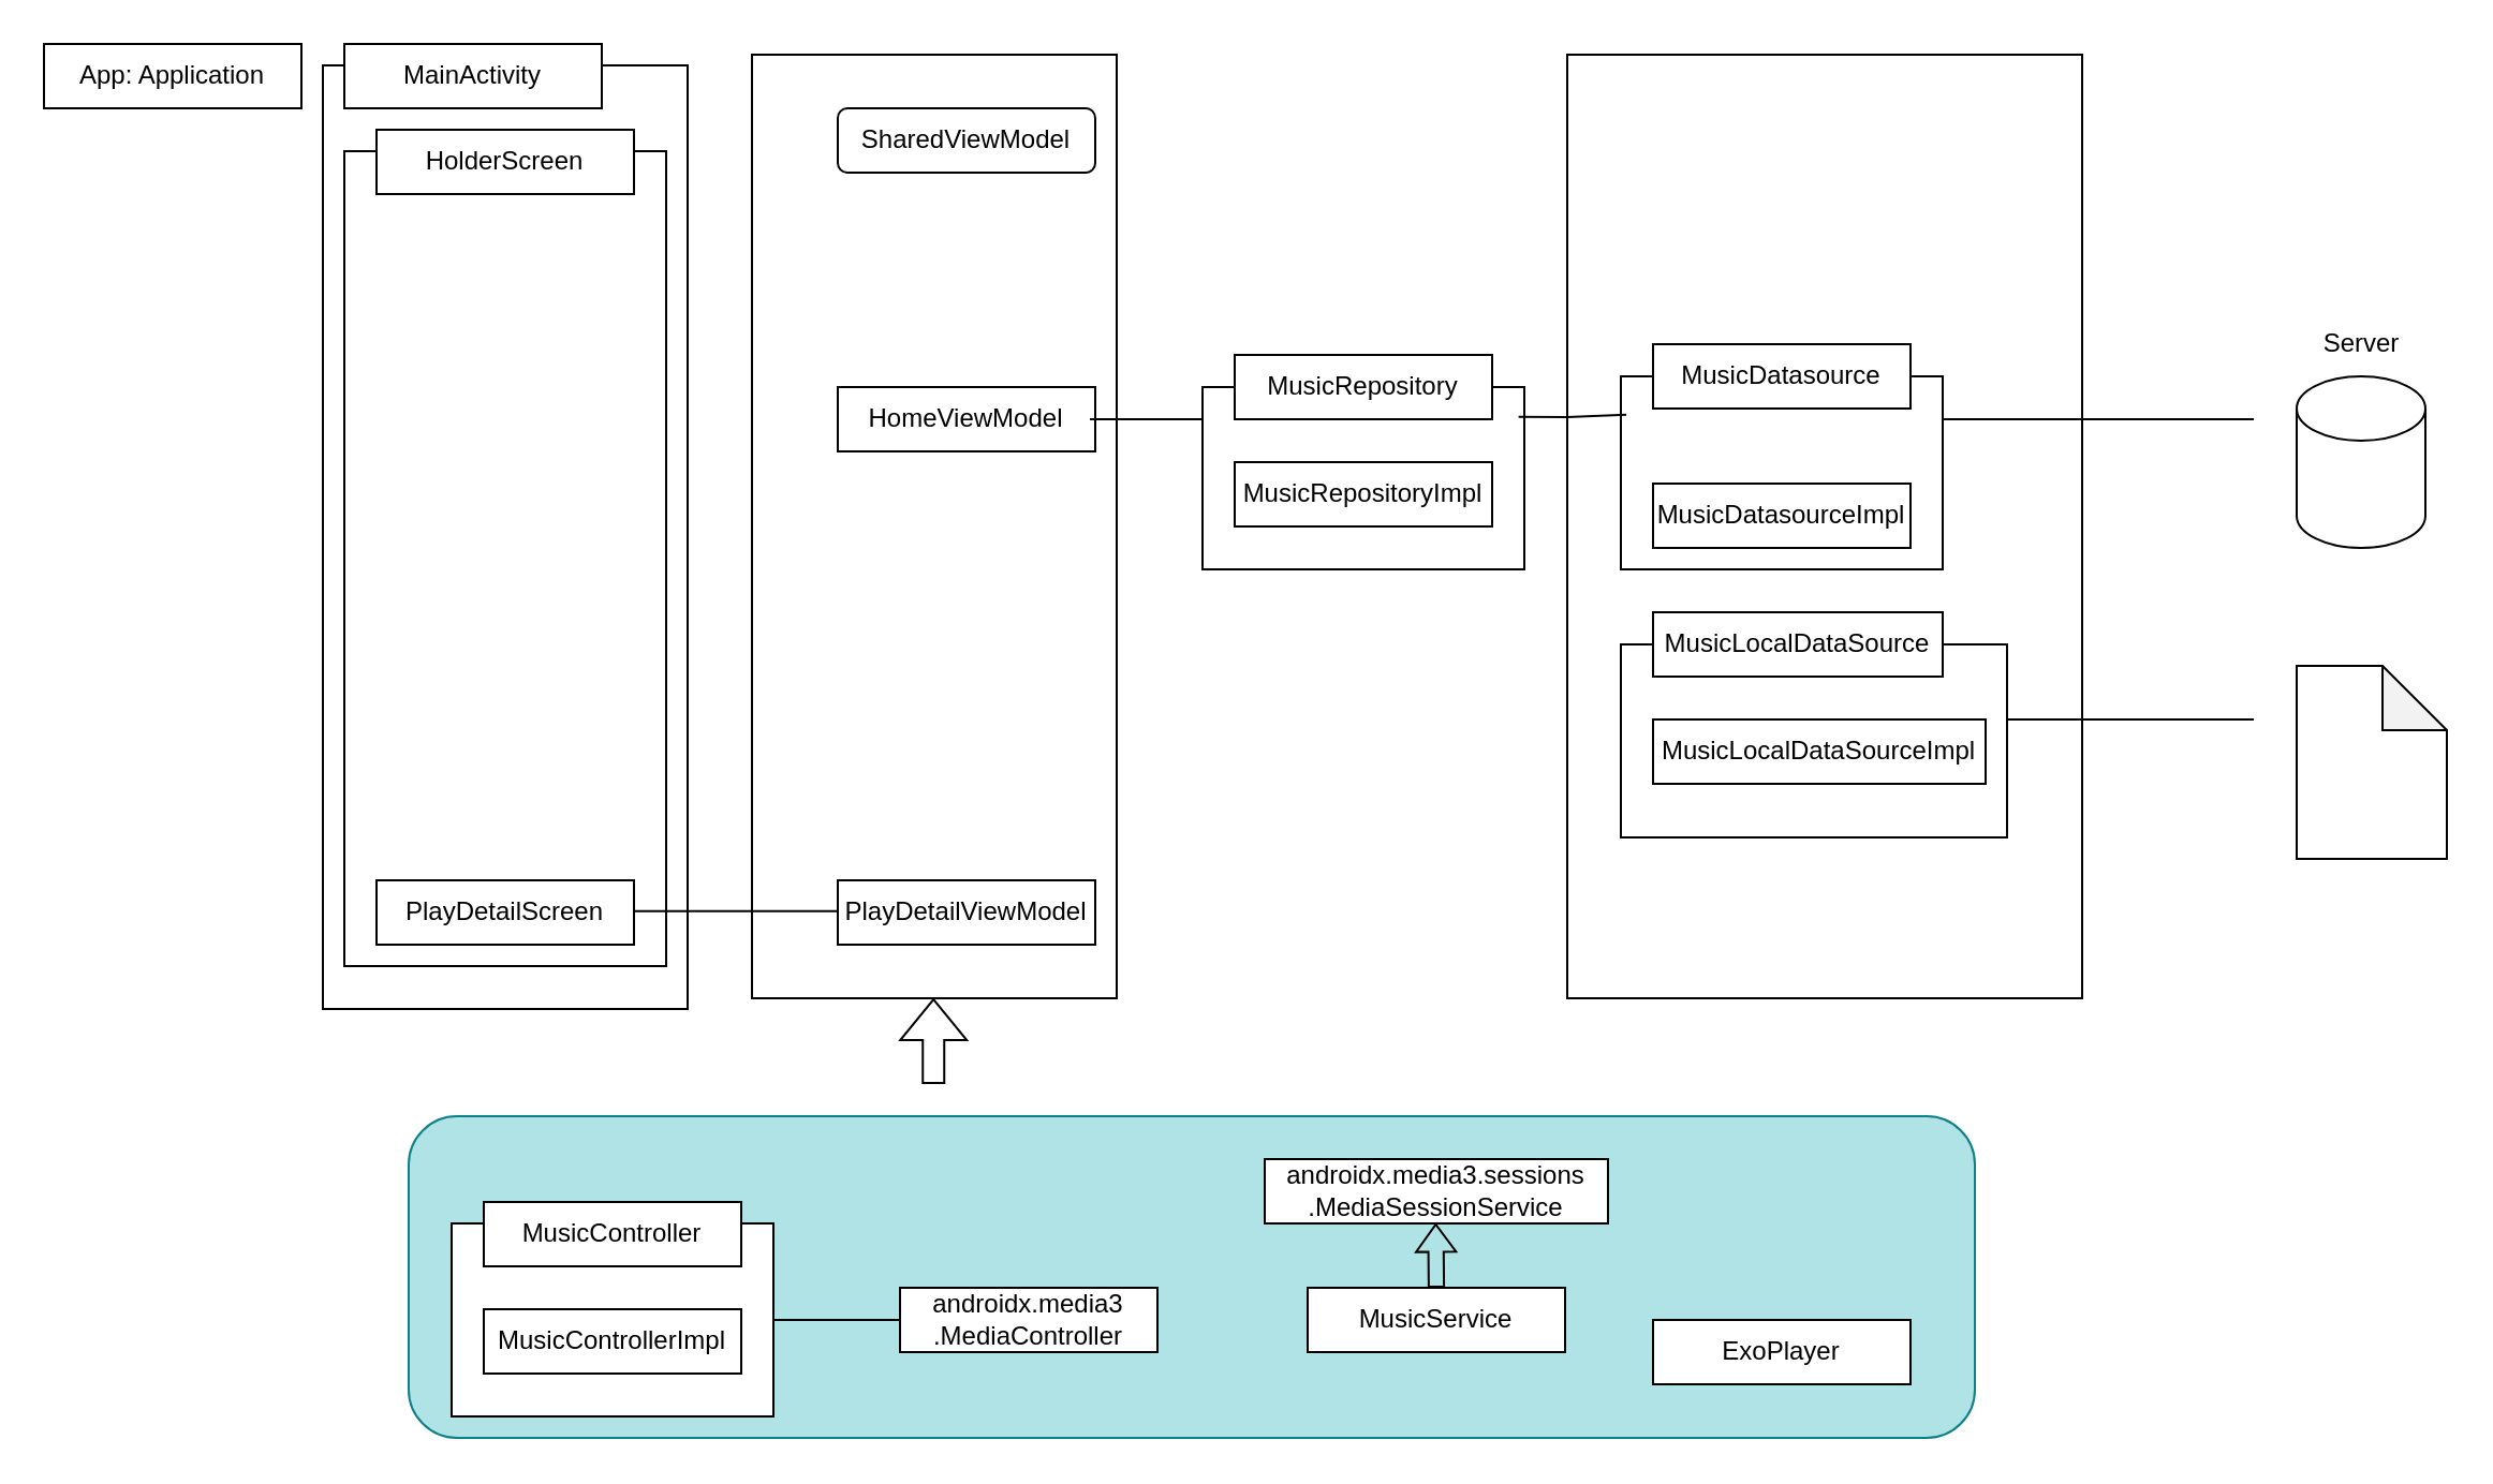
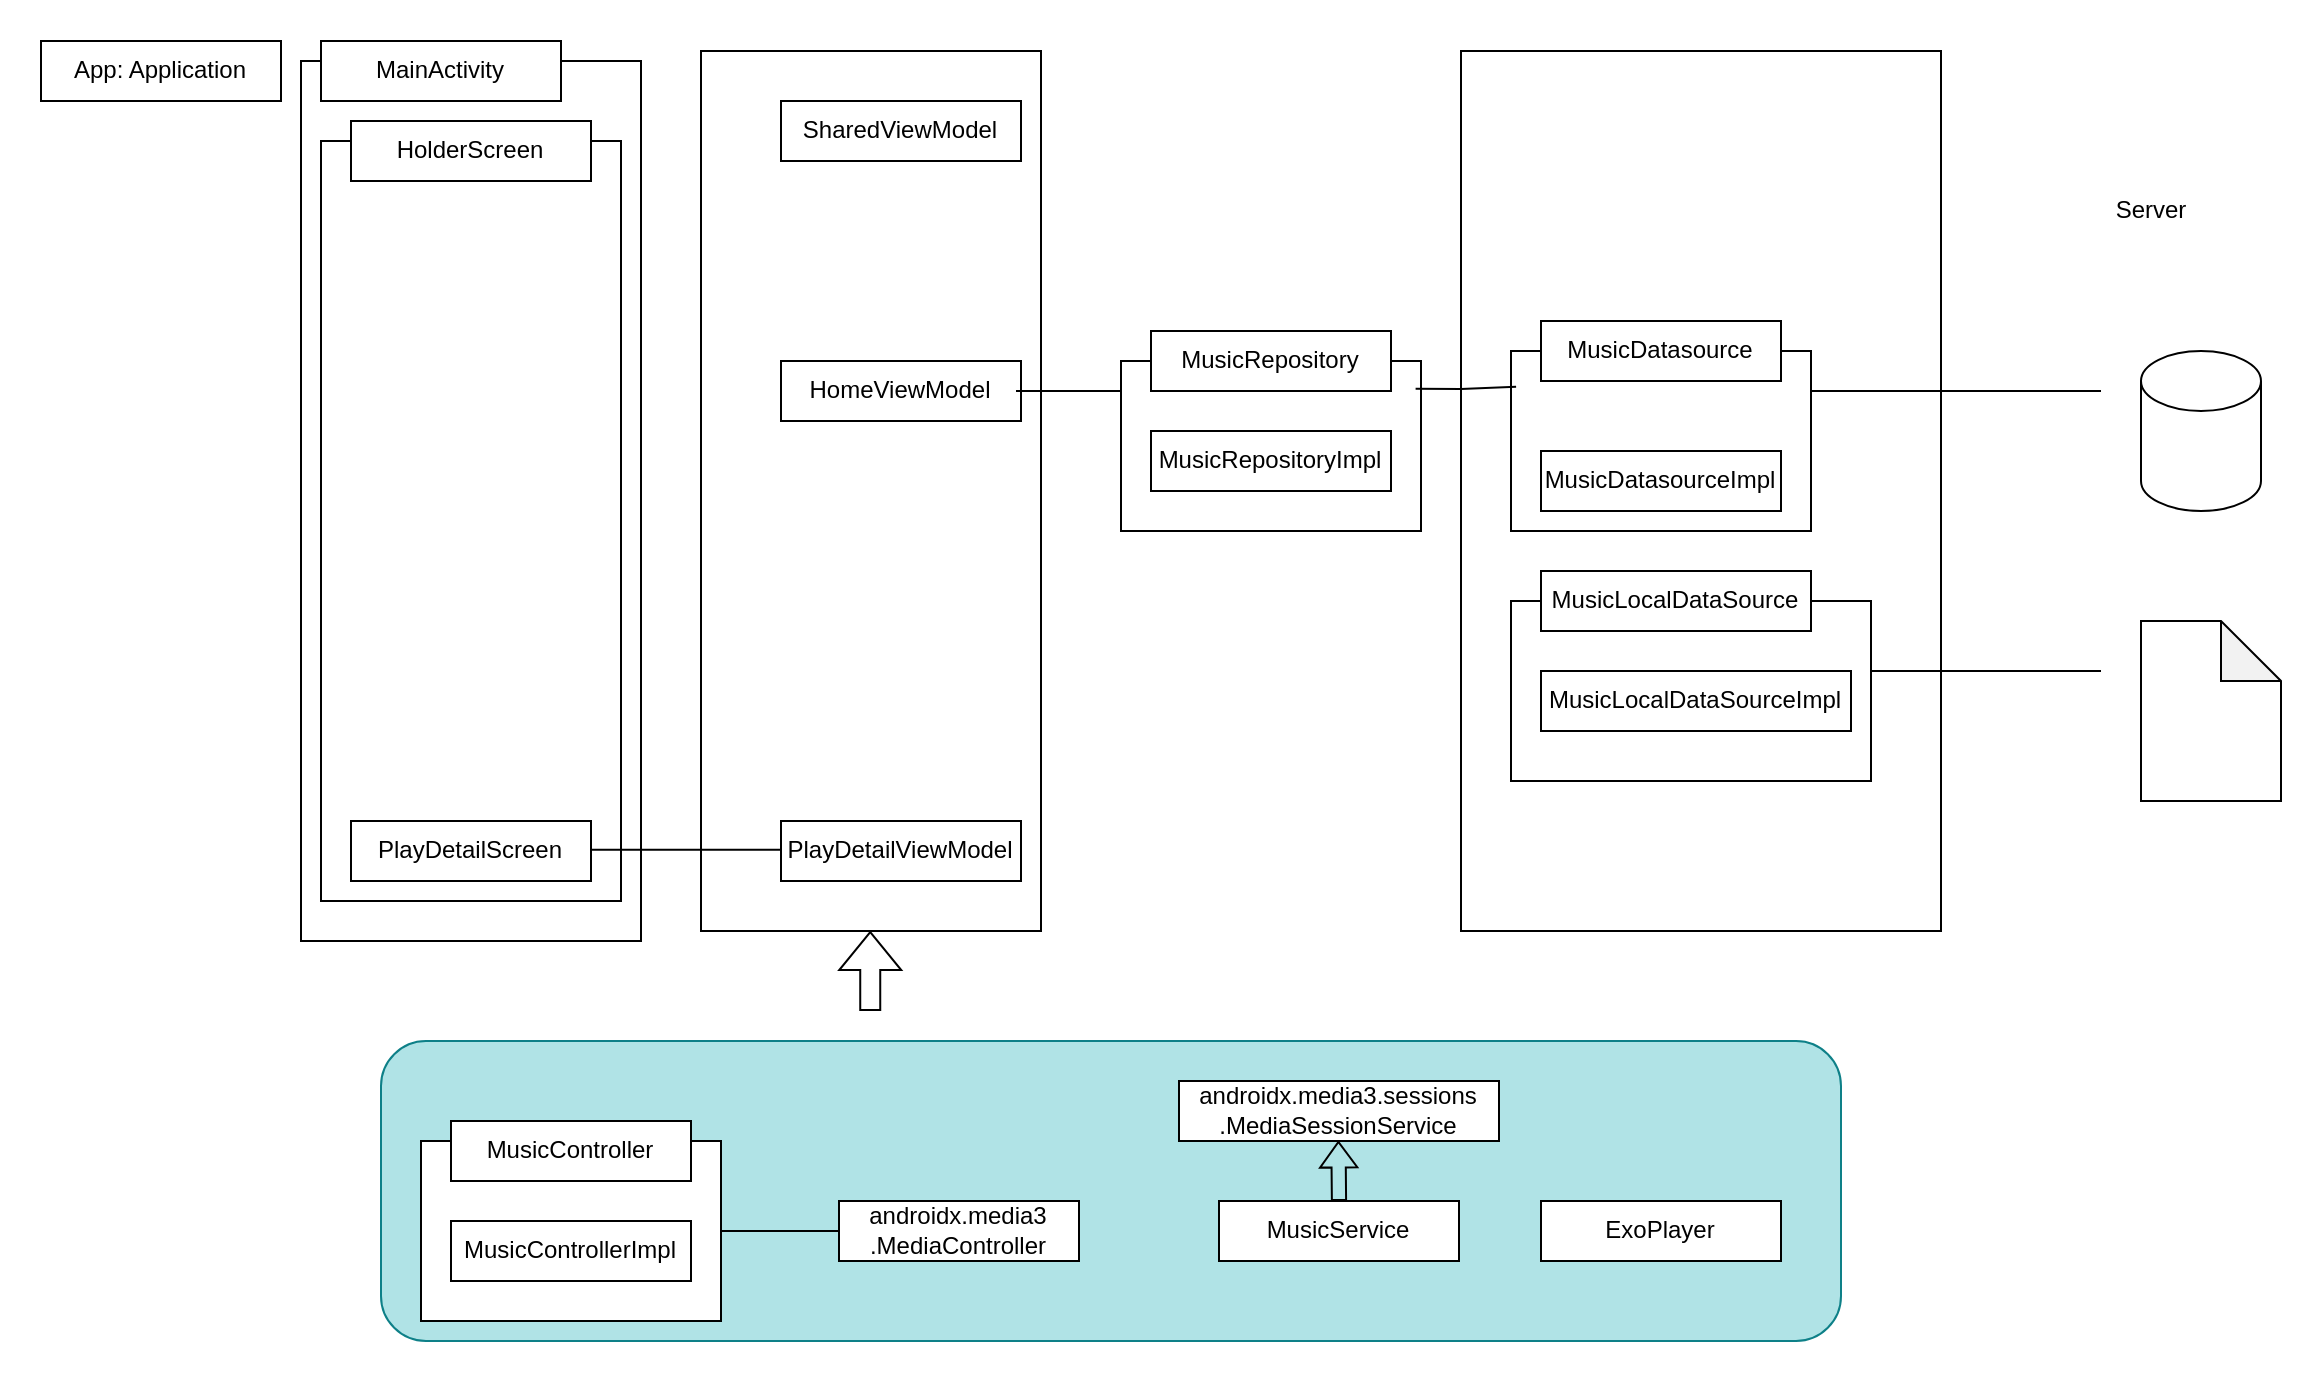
- <mxCell id="10" value="SharedViewModel" style="whiteSpace=wrap;html=1;rounded=1;" vertex="1" parent="1"><mxGeometry x="390" y="50" width="120" height="30" as="geometry" /></mxCell>
+ <mxCell id="10" value="SharedViewModel" style="whiteSpace=wrap;html=1;" vertex="1" parent="1"><mxGeometry x="390" y="50" width="120" height="30" as="geometry" /></mxCell>
- <mxCell id="31" value="Server" style="text;html=1;align=center;verticalAlign=middle;resizable=0;points=[];autosize=1;strokeColor=none;fillColor=none;" vertex="1" parent="1"><mxGeometry x="1070" y="145" width="60" height="30" as="geometry" /></mxCell>
+ <mxCell id="31" value="Server" style="text;html=1;align=center;verticalAlign=middle;resizable=0;points=[];autosize=1;strokeColor=none;fillColor=none;" vertex="1" parent="1"><mxGeometry x="1045" y="90" width="60" height="30" as="geometry" /></mxCell>
- <mxCell id="23" value="ExoPlayer" style="whiteSpace=wrap;html=1;" vertex="1" parent="1"><mxGeometry x="770" y="615" width="120" height="30" as="geometry" /></mxCell>
+ <mxCell id="23" value="ExoPlayer" style="whiteSpace=wrap;html=1;" vertex="1" parent="1"><mxGeometry x="770" y="600" width="120" height="30" as="geometry" /></mxCell>
